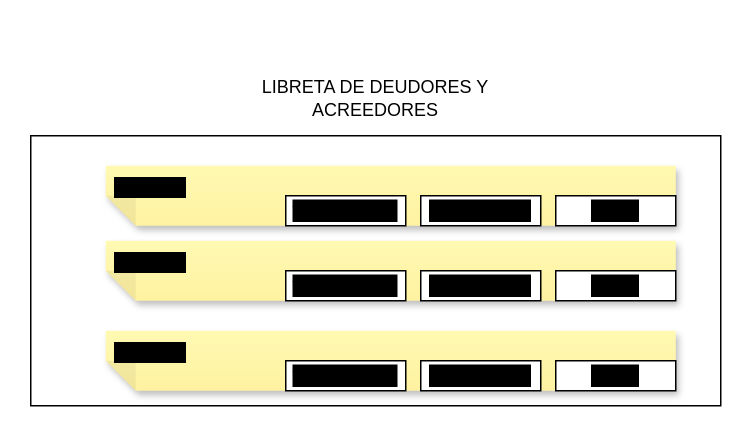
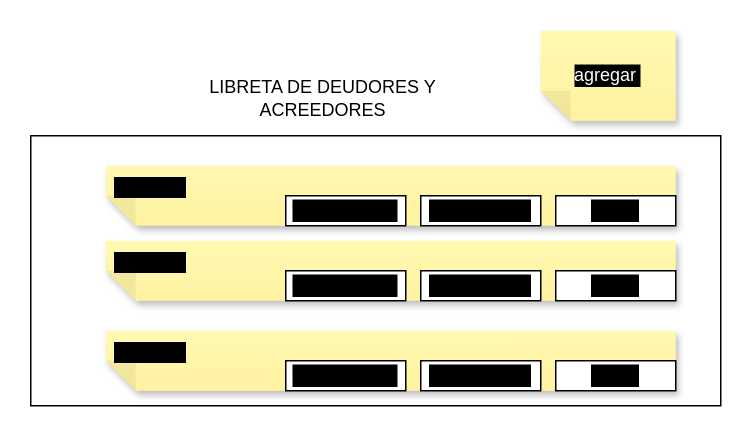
+ <mxCell id="19" value="&lt;font color=&quot;#ffffff&quot;&gt;agregar&amp;nbsp;&lt;/font&gt;" style="shape=note;whiteSpace=wrap;html=1;backgroundOutline=1;fontColor=#000000;darkOpacity=0.05;fillColor=#FFF9B2;strokeColor=none;fillStyle=solid;direction=west;gradientDirection=north;gradientColor=#FFF2A1;shadow=1;size=20;pointerEvents=1;labelBackgroundColor=#000000;" vertex="1" parent="1"><mxGeometry x="360" y="20" width="90" height="60" as="geometry" /></mxCell>
- <mxCell id="3" value="LIBRETA DE DEUDORES Y ACREEDORES" style="text;strokeColor=none;align=center;fillColor=none;html=1;verticalAlign=middle;whiteSpace=wrap;rounded=0;" vertex="1" parent="1"><mxGeometry x="155" y="50" width="190" height="30" as="geometry" /></mxCell>
+ <mxCell id="3" value="LIBRETA DE DEUDORES Y ACREEDORES" style="text;strokeColor=none;align=center;fillColor=none;html=1;verticalAlign=middle;whiteSpace=wrap;rounded=0;" vertex="1" parent="1"><mxGeometry x="120" y="50" width="190" height="30" as="geometry" /></mxCell>
